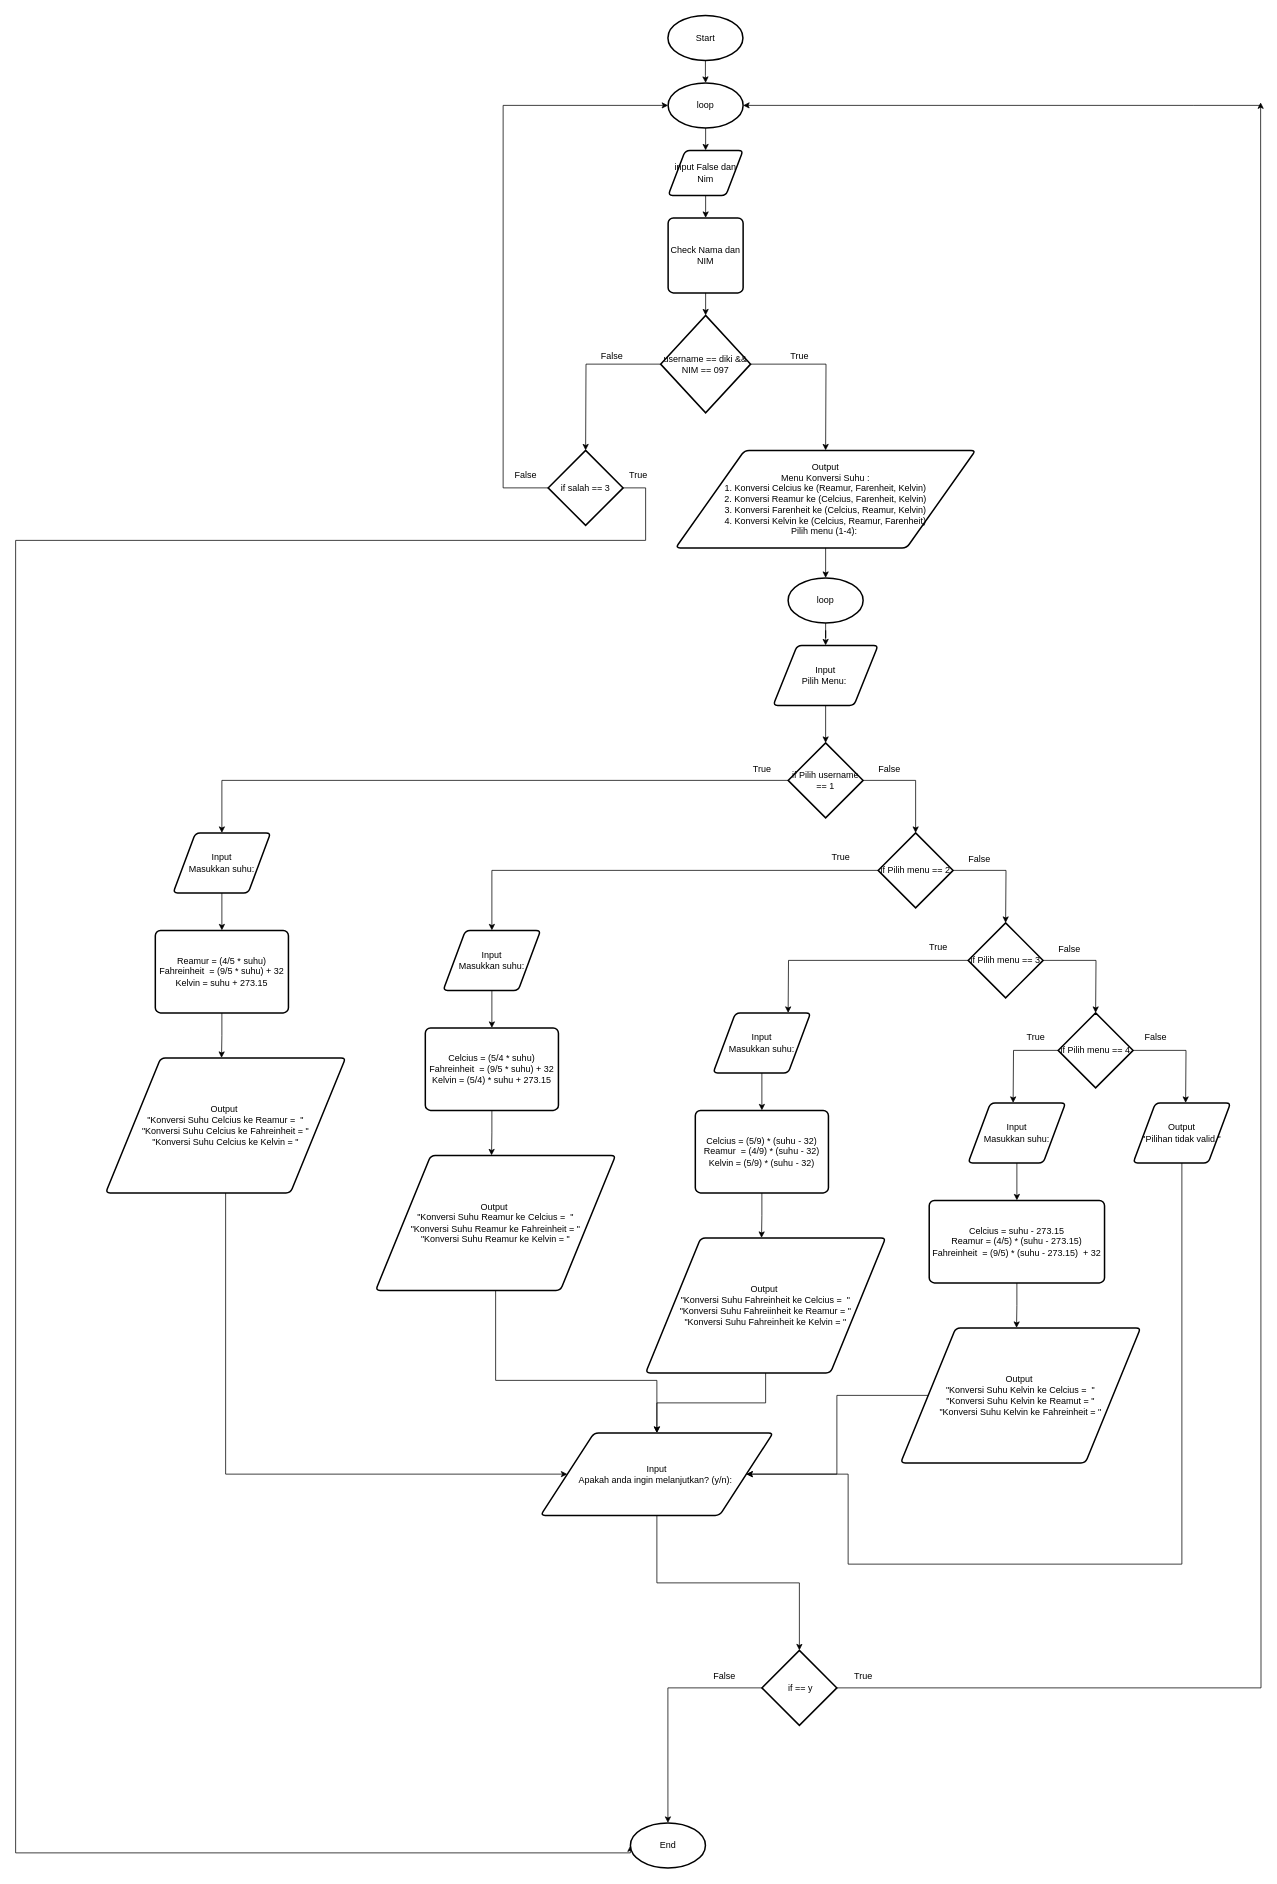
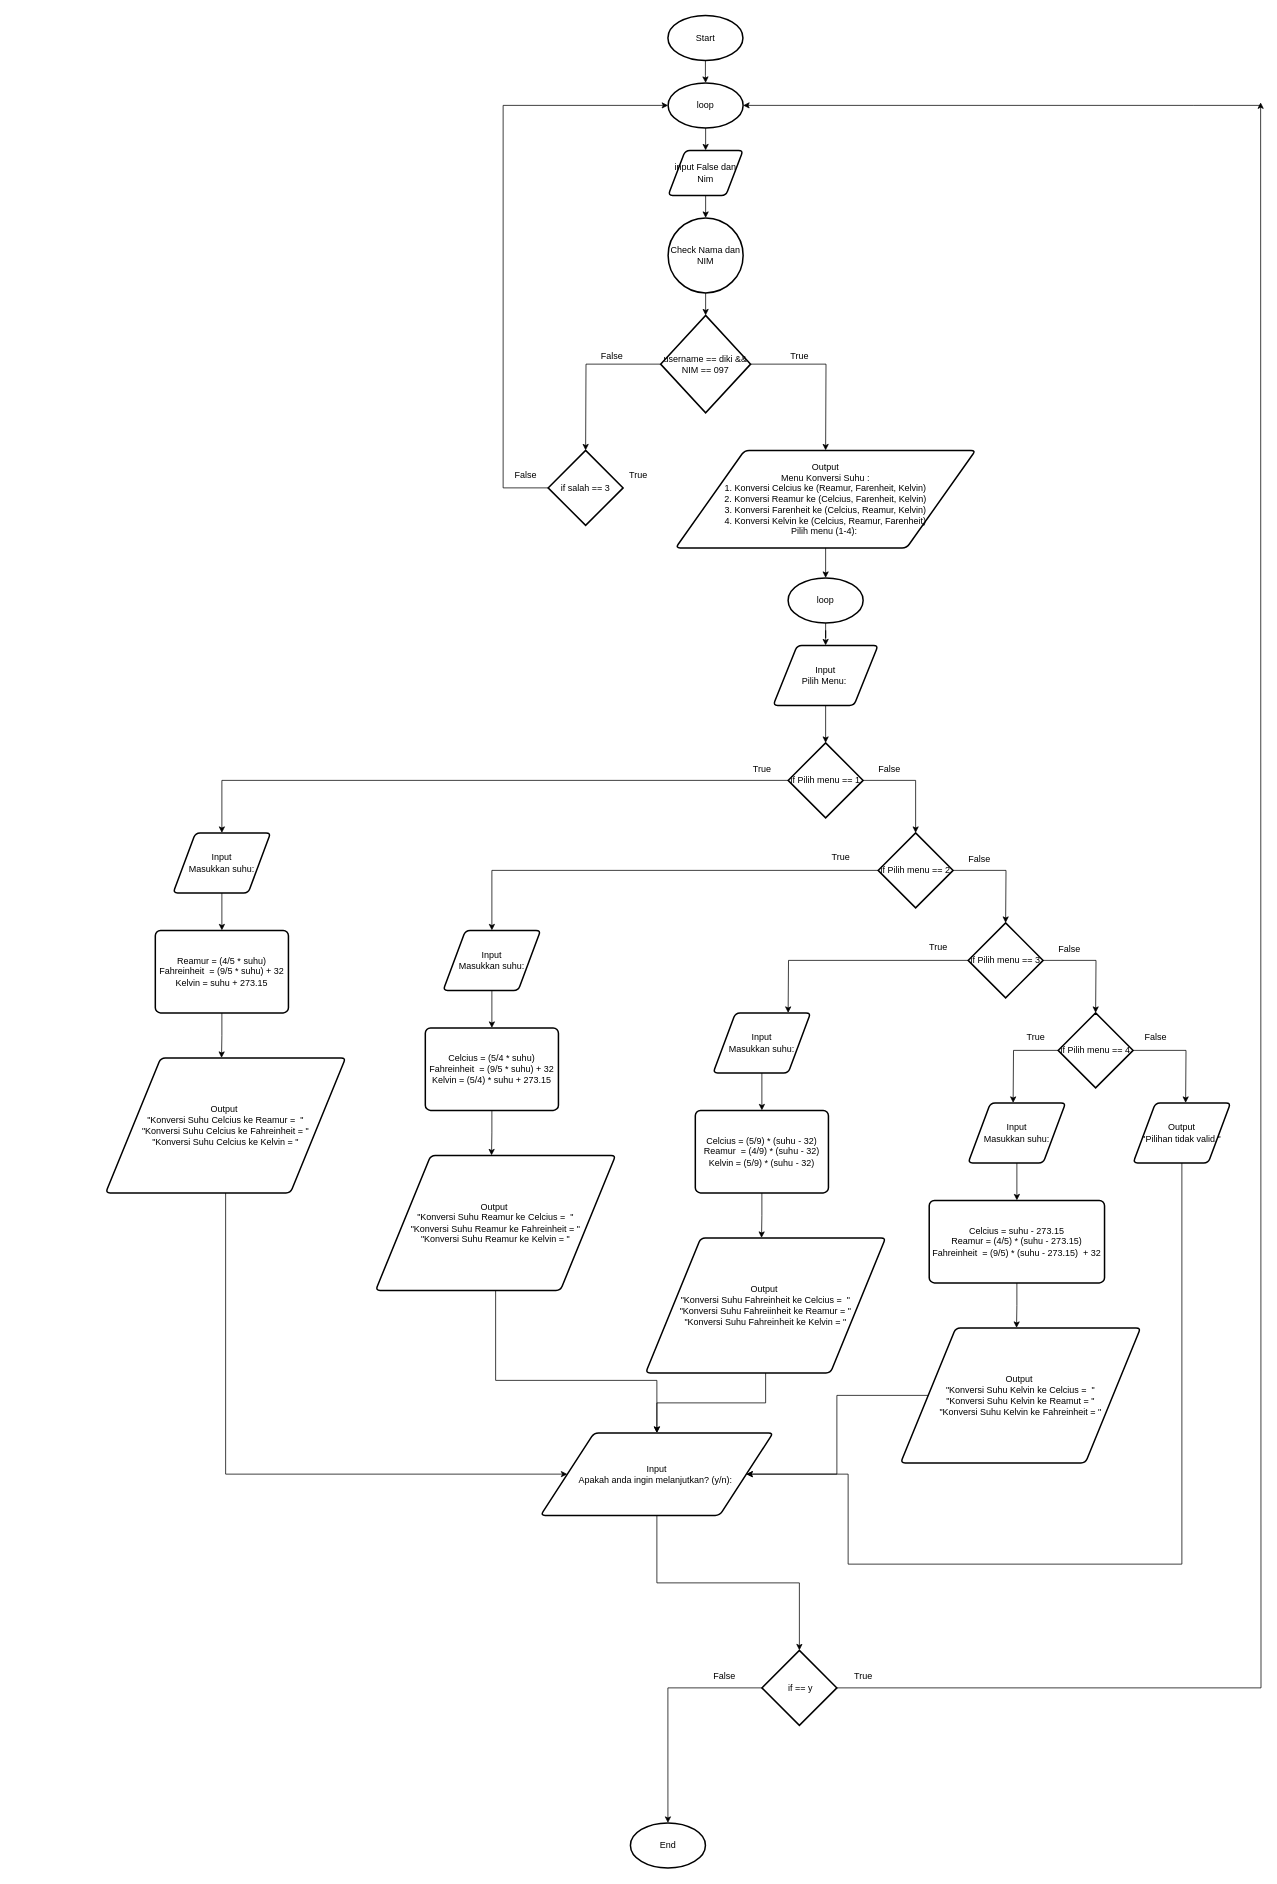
- <mxCell id="6" value="Check Nama dan NIM" style="rounded=1;whiteSpace=wrap;html=1;absoluteArcSize=1;arcSize=14;strokeWidth=2;" parent="1" vertex="1"><mxGeometry x="890" y="290" width="100" height="100" as="geometry" /></mxCell>
+ <mxCell id="6" value="Check Nama dan NIM" style="ellipse;whiteSpace=wrap;html=1;absoluteArcSize=1;arcSize=14;strokeWidth=2;" parent="1" vertex="1"><mxGeometry x="890" y="290" width="100" height="100" as="geometry" /></mxCell>
- <mxCell id="20" value="if Pilih username == 1" style="strokeWidth=2;html=1;shape=mxgraph.flowchart.decision;whiteSpace=wrap;" parent="1" vertex="1"><mxGeometry x="1050" y="990" width="100" height="100" as="geometry" /></mxCell>
+ <mxCell id="20" value="if Pilih menu == 1" style="strokeWidth=2;html=1;shape=mxgraph.flowchart.decision;whiteSpace=wrap;" parent="1" vertex="1"><mxGeometry x="1050" y="990" width="100" height="100" as="geometry" /></mxCell>
- <mxCell id="13" style="edgeStyle=orthogonalEdgeStyle;rounded=0;orthogonalLoop=1;jettySize=auto;html=1;exitX=1;exitY=0.5;exitDx=0;exitDy=0;exitPerimeter=0;entryX=0;entryY=0.5;entryDx=0;entryDy=0;entryPerimeter=0;" parent="1" source="14" target="69" edge="1"><mxGeometry relative="1" as="geometry"><mxPoint x="1211.684" y="2360" as="targetPoint" /><Array as="points"><mxPoint x="860" y="650" /><mxPoint x="860" y="720" /><mxPoint x="20" y="720" /><mxPoint x="20" y="2470" /></Array></mxGeometry></mxCell>
